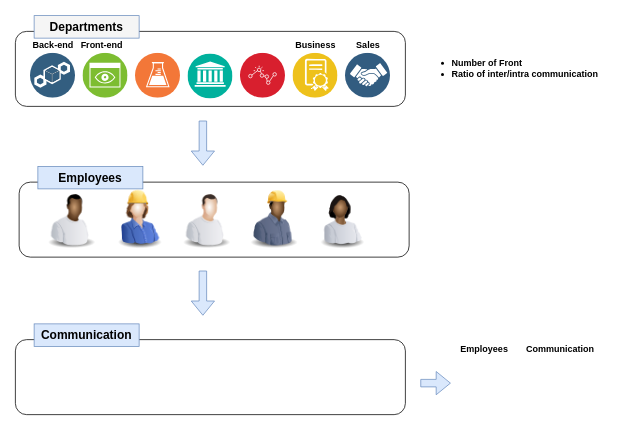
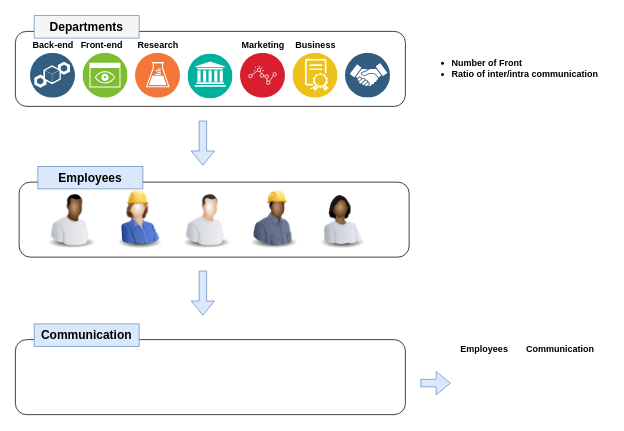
+ <mxCell id="15" value="&lt;b&gt;Research&lt;/b&gt;" style="text;html=1;align=center;verticalAlign=middle;resizable=0;points=[];autosize=1;" vertex="1" parent="13"><mxGeometry width="70" height="20" as="geometry" /></mxCell>
+ <mxCell id="20" value="&lt;b&gt;Marketing&lt;br&gt;&lt;/b&gt;" style="text;html=1;align=center;verticalAlign=middle;resizable=0;points=[];autosize=1;" vertex="1" parent="18"><mxGeometry width="70" height="20" as="geometry" /></mxCell>
- <mxCell id="6" value="&lt;b&gt;Sales&lt;/b&gt;" style="text;html=1;align=center;verticalAlign=middle;resizable=0;points=[];autosize=1;" vertex="1" parent="4"><mxGeometry x="5" width="50" height="20" as="geometry" /></mxCell>
